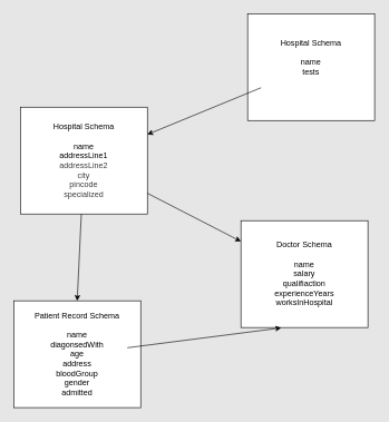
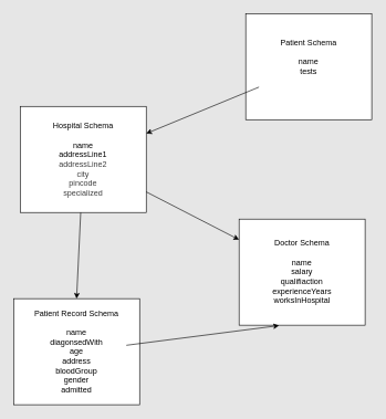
- <mxCell id="12" value="Hospital Schema&lt;div&gt;&lt;br&gt;&lt;/div&gt;&lt;div&gt;name&lt;/div&gt;&lt;div&gt;tests&lt;/div&gt;&lt;div&gt;&lt;br&gt;&lt;/div&gt;&lt;div&gt;&lt;br&gt;&lt;/div&gt;" style="text;html=1;align=center;verticalAlign=middle;whiteSpace=wrap;rounded=0;" vertex="1" parent="9"><mxGeometry x="20" y="10" width="150" height="140" as="geometry" /></mxCell>
+ <mxCell id="12" value="Patient Schema&lt;div&gt;&lt;br&gt;&lt;/div&gt;&lt;div&gt;name&lt;/div&gt;&lt;div&gt;tests&lt;/div&gt;&lt;div&gt;&lt;br&gt;&lt;/div&gt;&lt;div&gt;&lt;br&gt;&lt;/div&gt;" style="text;html=1;align=center;verticalAlign=middle;whiteSpace=wrap;rounded=0;" vertex="1" parent="9"><mxGeometry x="20" y="10" width="150" height="140" as="geometry" /></mxCell>
